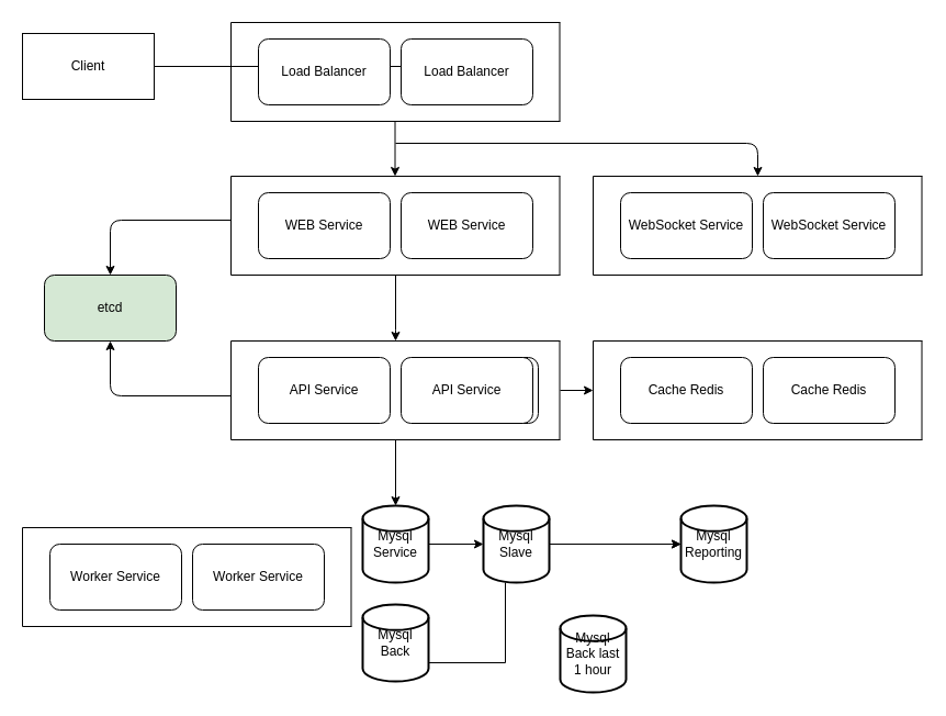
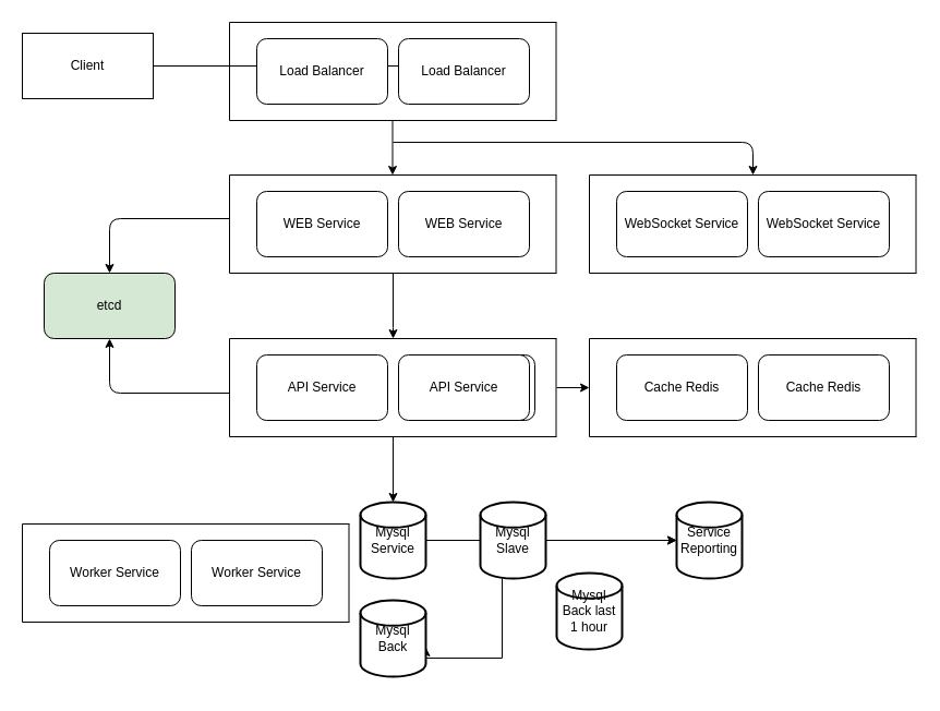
- <mxCell id="2" value="" style="edgeStyle=orthogonalEdgeStyle;rounded=0;orthogonalLoop=1;jettySize=auto;html=1;" edge="1" parent="1" source="3" target="6"><mxGeometry relative="1" as="geometry" /></mxCell>
+ <mxCell id="2" value="" style="edgeStyle=orthogonalEdgeStyle;rounded=0;orthogonalLoop=1;jettySize=auto;html=1;endArrow=none;" edge="1" parent="1" source="3" target="6"><mxGeometry relative="1" as="geometry" /></mxCell>
- <mxCell id="71" value="Mysql&lt;br&gt;Reporting" style="strokeWidth=2;html=1;shape=mxgraph.flowchart.database;whiteSpace=wrap;" vertex="1" parent="1"><mxGeometry x="620" y="460" width="60" height="70" as="geometry" /></mxCell>
+ <mxCell id="71" value="Service&lt;br&gt;Reporting" style="strokeWidth=2;html=1;shape=mxgraph.flowchart.database;whiteSpace=wrap;" vertex="1" parent="1"><mxGeometry x="620" y="460" width="60" height="70" as="geometry" /></mxCell>
- <mxCell id="8" value="Mysql&lt;br&gt;Back last 1 hour" style="strokeWidth=2;html=1;shape=mxgraph.flowchart.database;whiteSpace=wrap;" vertex="1" parent="1"><mxGeometry x="510" y="560" width="60" height="70" as="geometry" /></mxCell>
+ <mxCell id="8" value="Mysql&lt;br&gt;Back last 1 hour" style="strokeWidth=2;html=1;shape=mxgraph.flowchart.database;whiteSpace=wrap;" vertex="1" parent="1"><mxGeometry x="510" y="525" width="60" height="70" as="geometry" /></mxCell>
- <mxCell id="5" value="" style="edgeStyle=orthogonalEdgeStyle;rounded=0;orthogonalLoop=1;jettySize=auto;html=1;entryX=1;entryY=0.614;entryDx=0;entryDy=0;entryPerimeter=0;endArrow=none;" edge="1" parent="1" source="6" target="7"><mxGeometry relative="1" as="geometry"><mxPoint x="470" y="640" as="targetPoint" /><Array as="points"><mxPoint x="460" y="603" /></Array></mxGeometry></mxCell>
+ <mxCell id="5" value="" style="edgeStyle=orthogonalEdgeStyle;rounded=0;orthogonalLoop=1;jettySize=auto;html=1;entryX=1;entryY=0.614;entryDx=0;entryDy=0;entryPerimeter=0;" edge="1" parent="1" source="6" target="7"><mxGeometry relative="1" as="geometry"><mxPoint x="470" y="640" as="targetPoint" /><Array as="points"><mxPoint x="460" y="603" /></Array></mxGeometry></mxCell>
